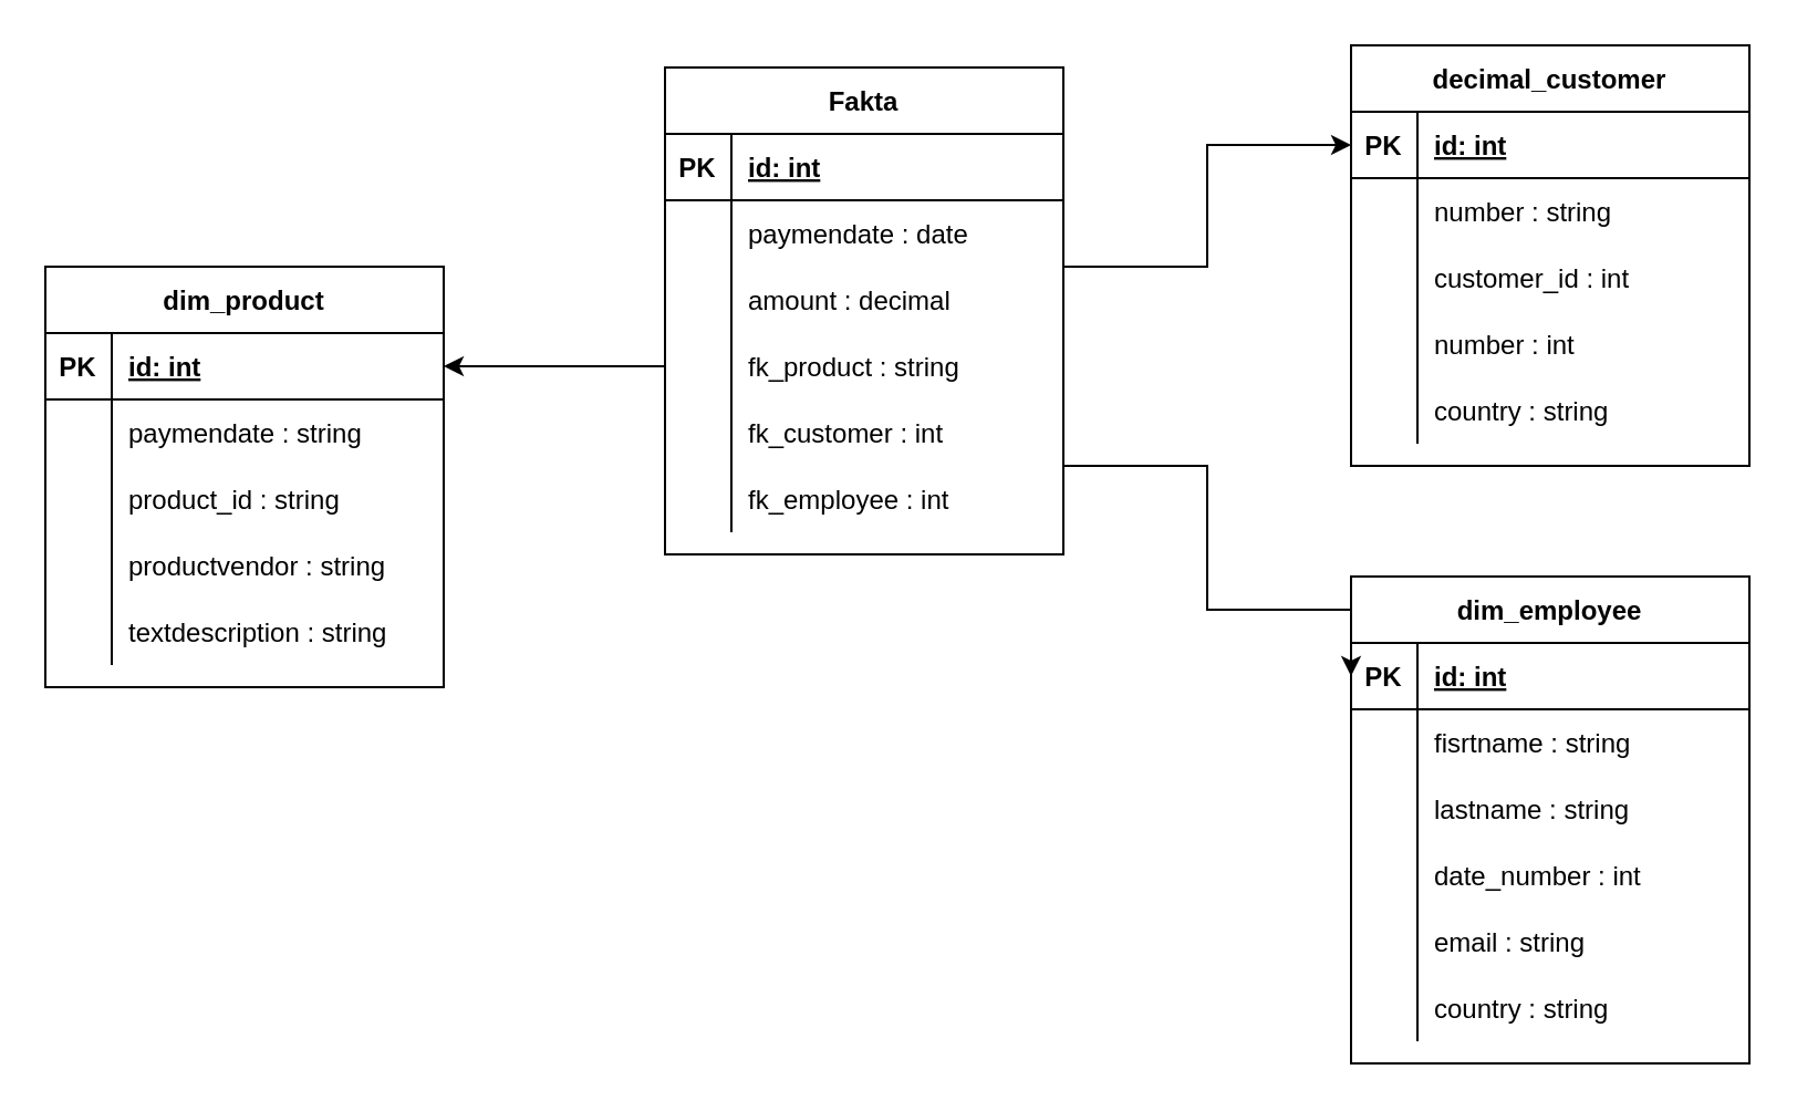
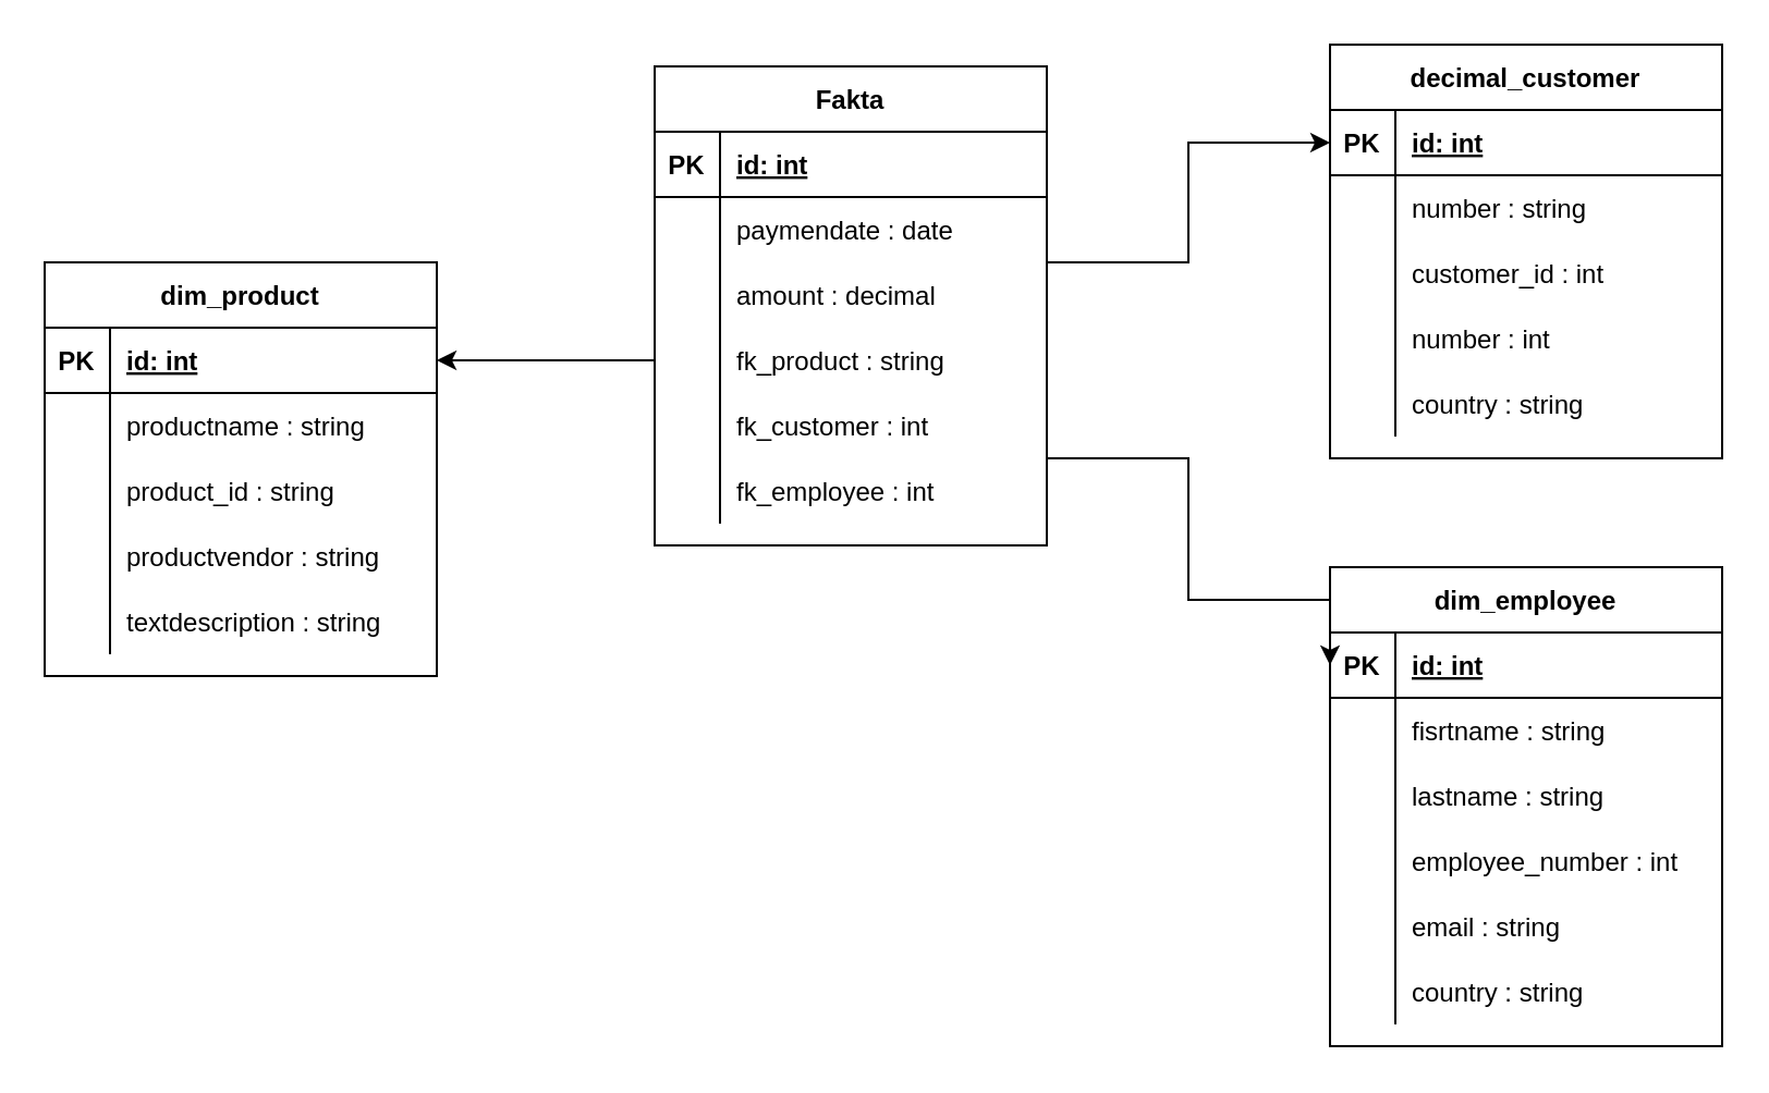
- <mxCell id="46" value="paymendate : string" style="shape=partialRectangle;connectable=0;fillColor=none;top=0;left=0;bottom=0;right=0;align=left;spacingLeft=6;overflow=hidden;" parent="44" vertex="1"><mxGeometry x="30" width="150" height="30" as="geometry"><mxRectangle width="150" height="30" as="alternateBounds" /></mxGeometry></mxCell>
+ <mxCell id="46" value="productname : string" style="shape=partialRectangle;connectable=0;fillColor=none;top=0;left=0;bottom=0;right=0;align=left;spacingLeft=6;overflow=hidden;" parent="44" vertex="1"><mxGeometry x="30" width="150" height="30" as="geometry"><mxRectangle width="150" height="30" as="alternateBounds" /></mxGeometry></mxCell>
- <mxCell id="68" value="date_number : int" style="shape=partialRectangle;connectable=0;fillColor=none;top=0;left=0;bottom=0;right=0;align=left;spacingLeft=6;overflow=hidden;" parent="66" vertex="1"><mxGeometry x="30" width="150" height="30" as="geometry"><mxRectangle width="150" height="30" as="alternateBounds" /></mxGeometry></mxCell>
+ <mxCell id="68" value="employee_number : int" style="shape=partialRectangle;connectable=0;fillColor=none;top=0;left=0;bottom=0;right=0;align=left;spacingLeft=6;overflow=hidden;" parent="66" vertex="1"><mxGeometry x="30" width="150" height="30" as="geometry"><mxRectangle width="150" height="30" as="alternateBounds" /></mxGeometry></mxCell>
